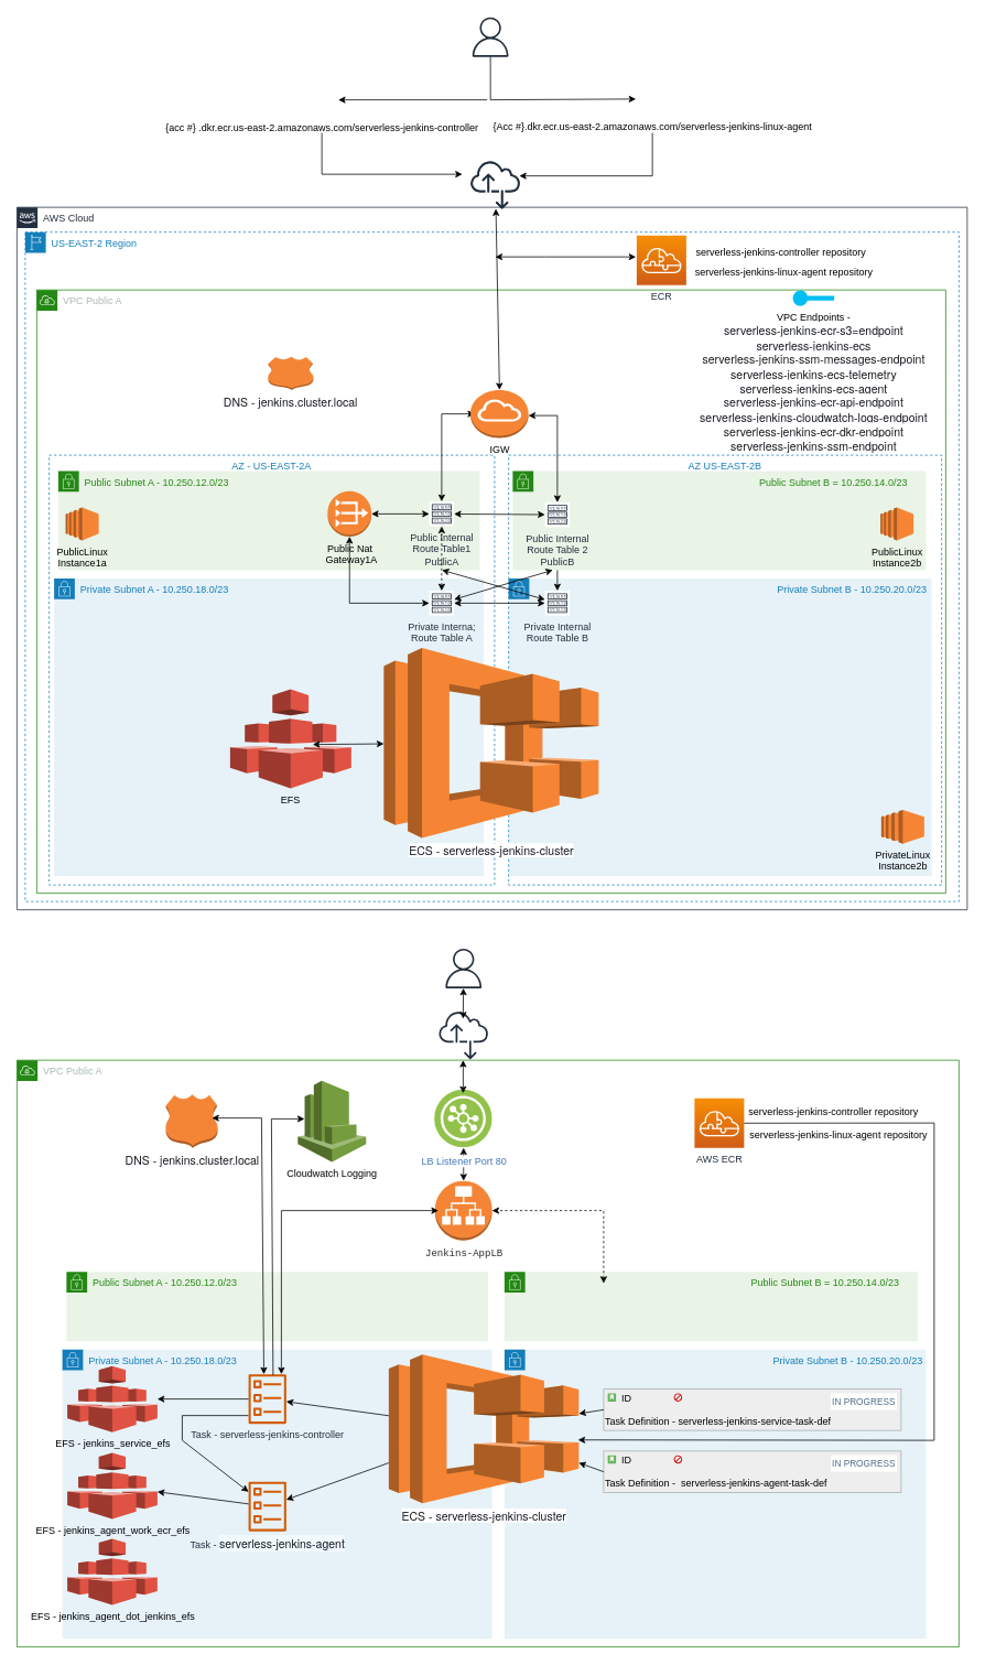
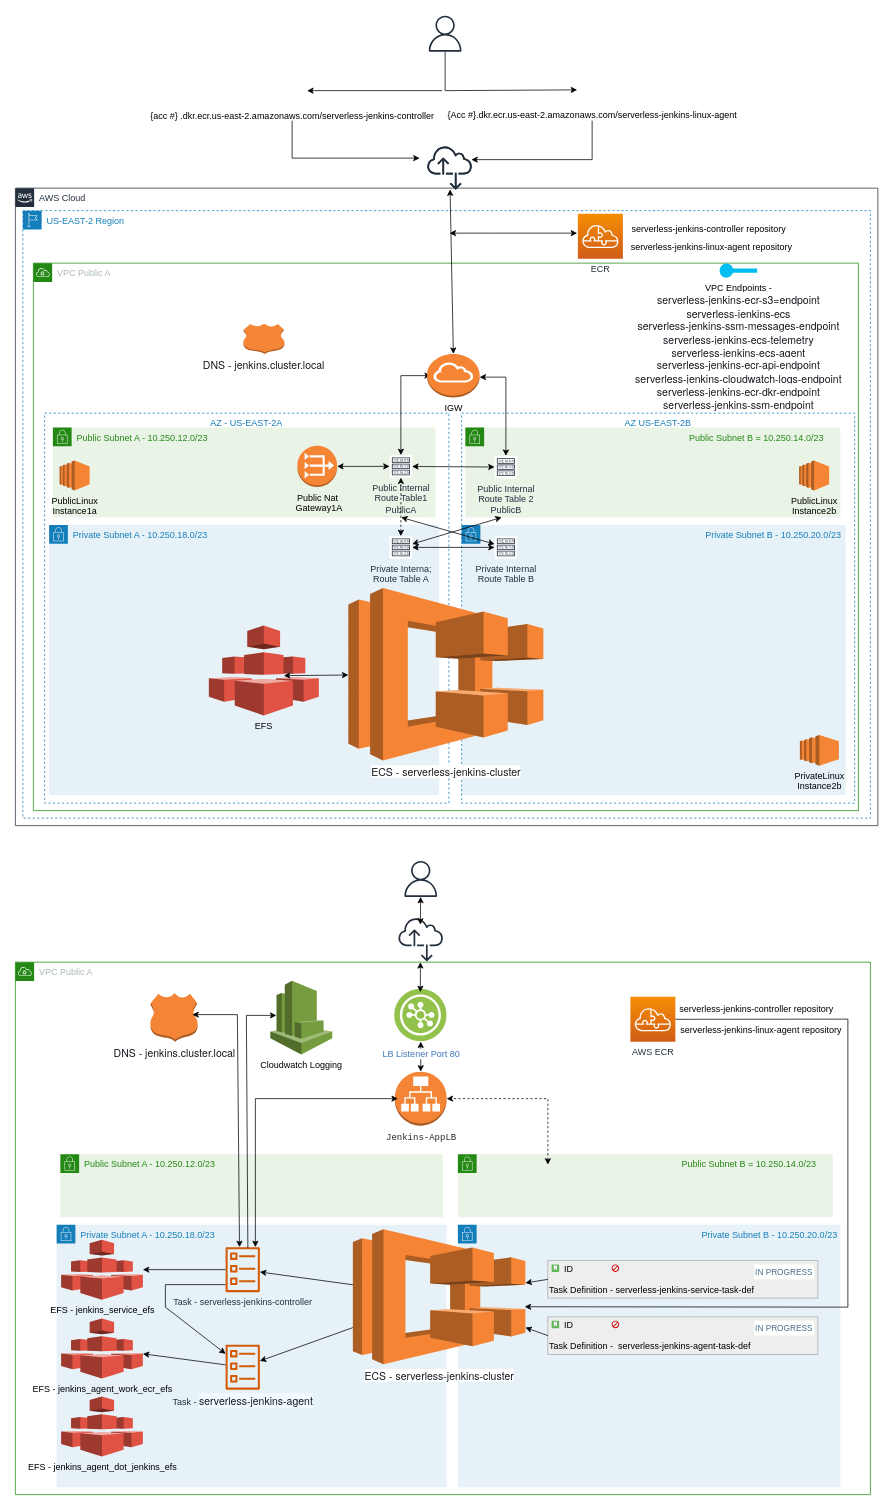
- <mxCell id="39" style="edgeStyle=none;rounded=0;orthogonalLoop=1;jettySize=auto;html=1;elbow=vertical;startArrow=classic;startFill=1;" parent="23" source="49" target="37" edge="1"><mxGeometry relative="1" as="geometry" /></mxCell>
- <mxCell id="32" style="edgeStyle=orthogonalEdgeStyle;rounded=0;orthogonalLoop=1;jettySize=auto;html=1;entryX=0.5;entryY=1;entryDx=0;entryDy=0;entryPerimeter=0;startArrow=classic;startFill=1;elbow=vertical;" parent="23" source="30" target="34" edge="1"><mxGeometry relative="1" as="geometry" /></mxCell>
